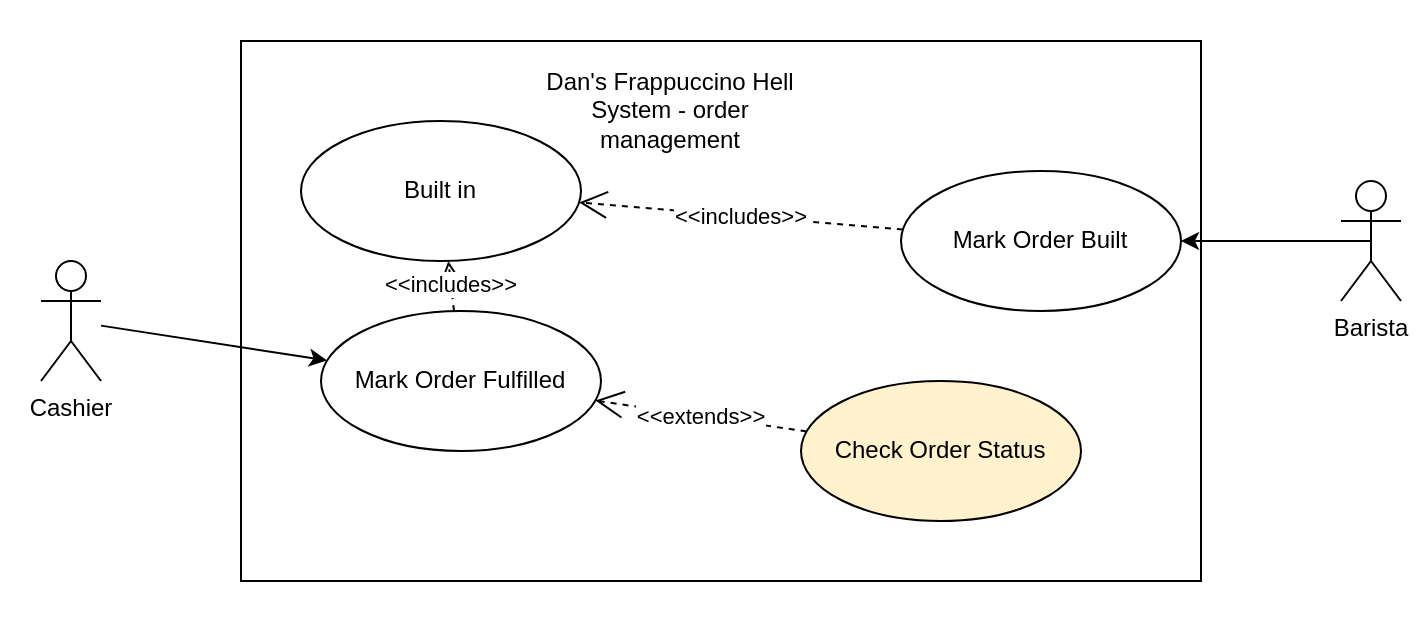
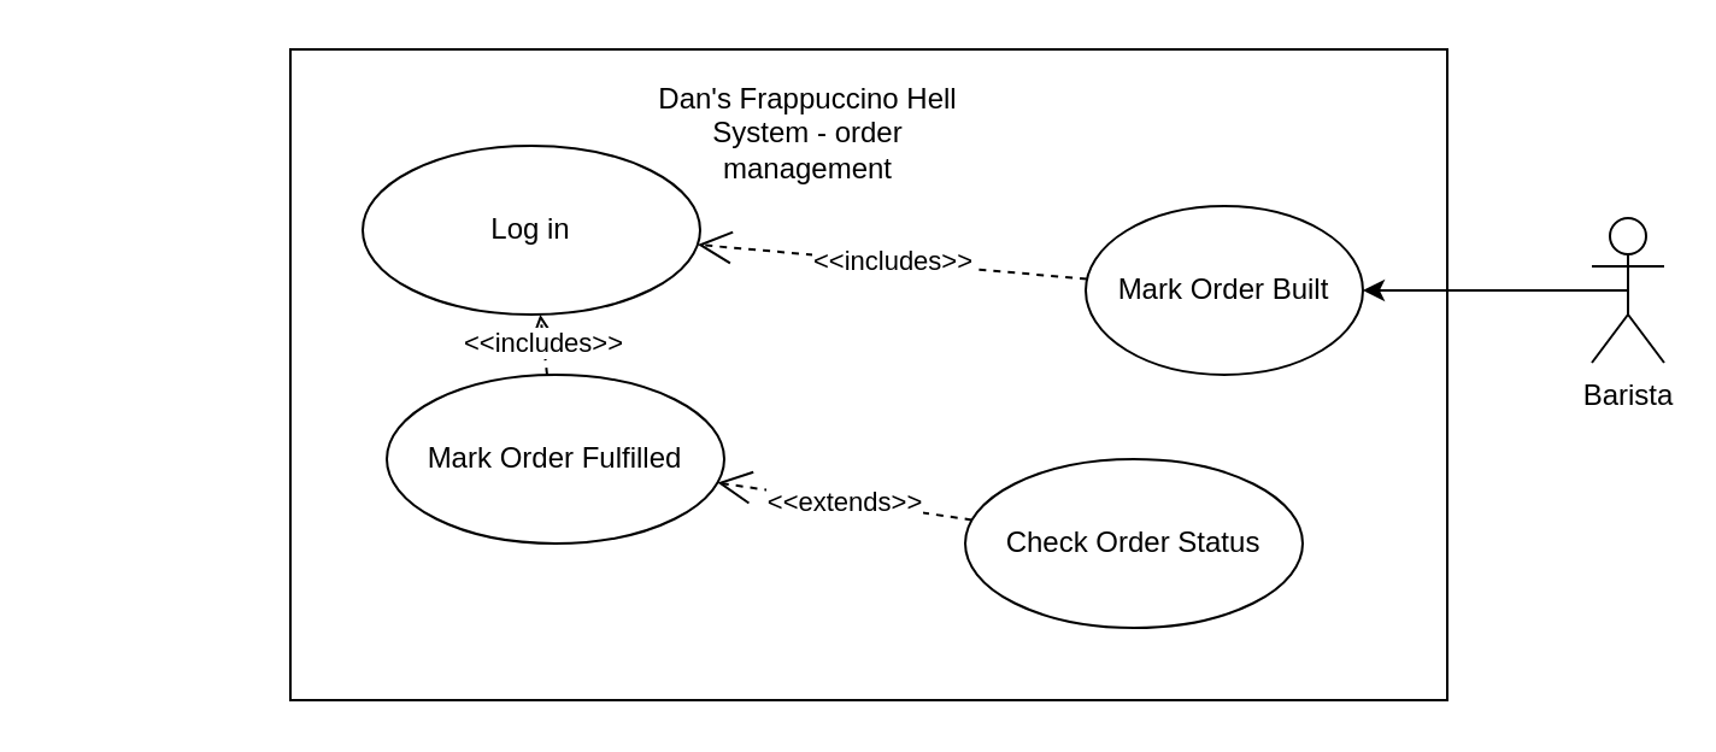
- <mxCell id="12" value="Built in" style="ellipse;whiteSpace=wrap;html=1;" vertex="1" parent="1"><mxGeometry x="150" y="60" width="140" height="70" as="geometry" /></mxCell>
+ <mxCell id="12" value="Log in" style="ellipse;whiteSpace=wrap;html=1;" vertex="1" parent="1"><mxGeometry x="150" y="60" width="140" height="70" as="geometry" /></mxCell>
- <mxCell id="11" value="Mark Order Built" style="ellipse;whiteSpace=wrap;html=1;" vertex="1" parent="1"><mxGeometry x="450" y="85" width="140" height="70" as="geometry" /></mxCell>
+ <mxCell id="11" value="Mark Order Built" style="ellipse;whiteSpace=wrap;html=1;" vertex="1" parent="1"><mxGeometry x="450" y="85" width="115" height="70" as="geometry" /></mxCell>
- <mxCell id="5" value="Barista" style="shape=umlActor;verticalLabelPosition=bottom;verticalAlign=top;html=1;outlineConnect=0;" parent="1" vertex="1"><mxGeometry x="670" y="90" width="30" height="60" as="geometry" /></mxCell>
+ <mxCell id="5" value="Barista" style="shape=umlActor;verticalLabelPosition=bottom;verticalAlign=top;html=1;outlineConnect=0;" parent="1" vertex="1"><mxGeometry x="660" y="90" width="30" height="60" as="geometry" /></mxCell>
- <mxCell id="3" value="Cashier" style="shape=umlActor;verticalLabelPosition=bottom;verticalAlign=top;html=1;outlineConnect=0;" parent="1" vertex="1"><mxGeometry x="20" y="130" width="30" height="60" as="geometry" /></mxCell>
- <mxCell id="9" value="" style="endArrow=classic;html=1;rounded=0;" parent="1" source="3" target="7" edge="1"><mxGeometry width="50" height="50" relative="1" as="geometry"><mxPoint x="-30" y="740" as="sourcePoint" /><mxPoint x="20" y="690" as="targetPoint" /></mxGeometry></mxCell>
- <mxCell id="6" value="Check Order Status" style="ellipse;whiteSpace=wrap;html=1;fillColor=#fff2cc;" parent="1" vertex="1"><mxGeometry x="400" y="190" width="140" height="70" as="geometry" /></mxCell>
+ <mxCell id="6" value="Check Order Status" style="ellipse;whiteSpace=wrap;html=1;" parent="1" vertex="1"><mxGeometry x="400" y="190" width="140" height="70" as="geometry" /></mxCell>
